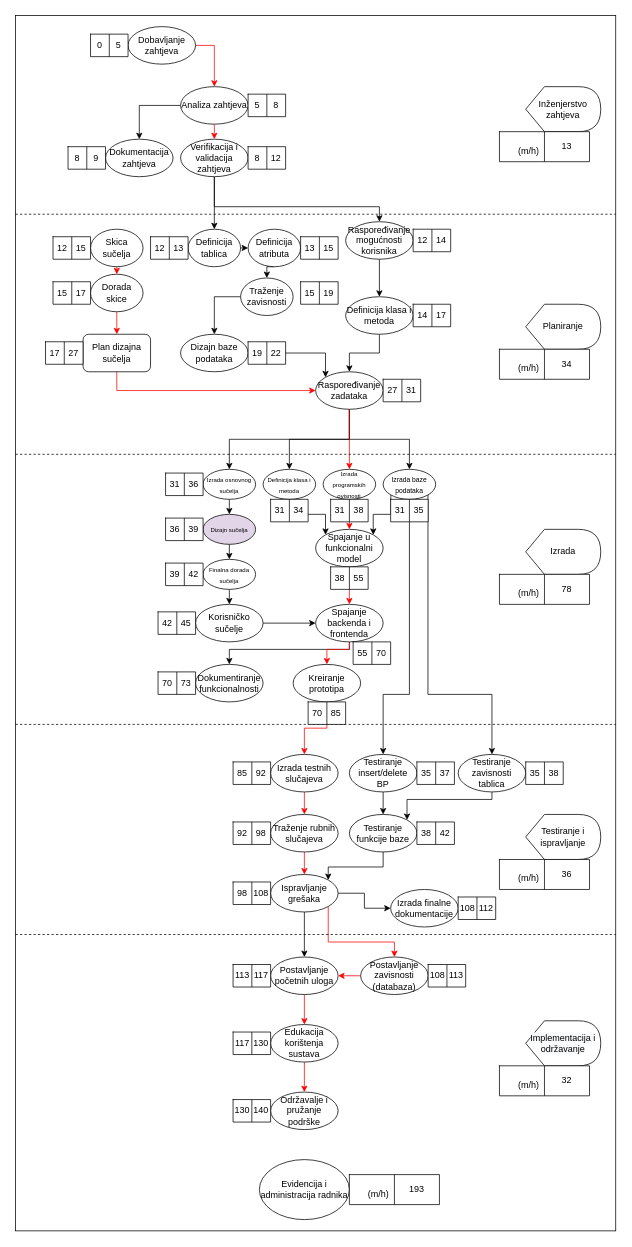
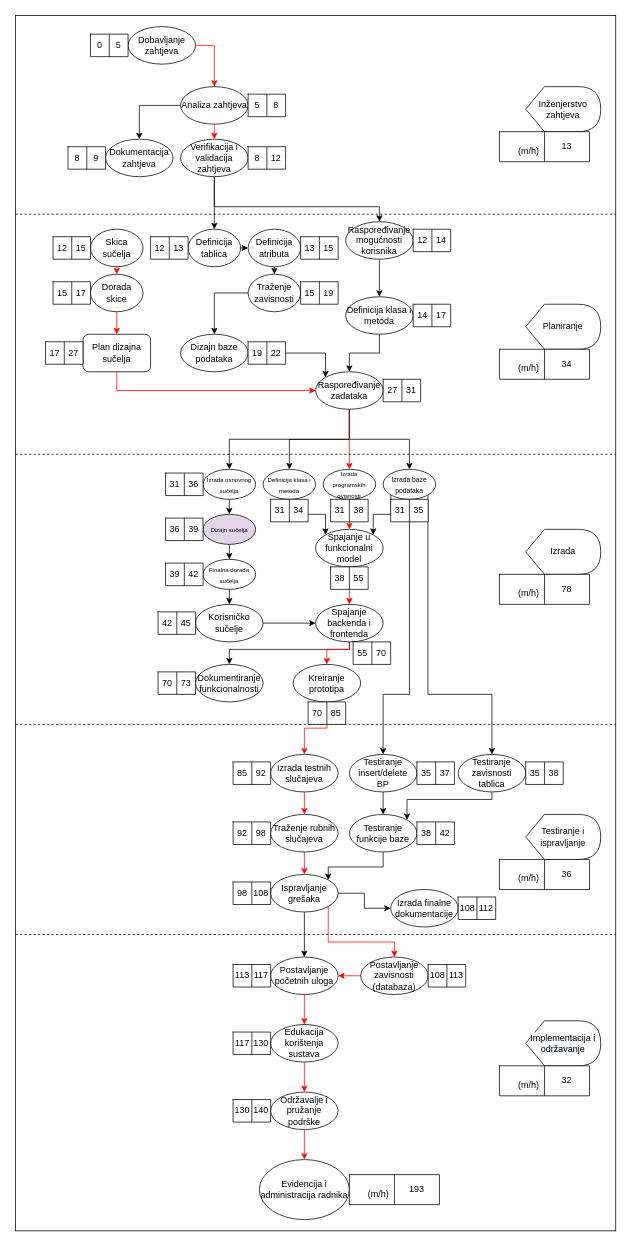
- <mxCell id="77" value="Traženje zavisnosti" style="ellipse;whiteSpace=wrap;html=1;" parent="1" vertex="1"><mxGeometry x="320" y="370" width="70" height="50" as="geometry" /></mxCell>
+ <mxCell id="77" value="Traženje zavisnosti" style="ellipse;whiteSpace=wrap;html=1;" parent="1" vertex="1"><mxGeometry x="330" y="365" width="70" height="50" as="geometry" /></mxCell>
+ <mxCell id="43" style="edgeStyle=orthogonalEdgeStyle;rounded=0;orthogonalLoop=1;jettySize=auto;html=1;exitX=0.5;exitY=1;exitDx=0;exitDy=0;entryX=0.5;entryY=0;entryDx=0;entryDy=0;strokeColor=#FF0000;" parent="1" source="44" target="2" edge="1"><mxGeometry relative="1" as="geometry" /></mxCell>
